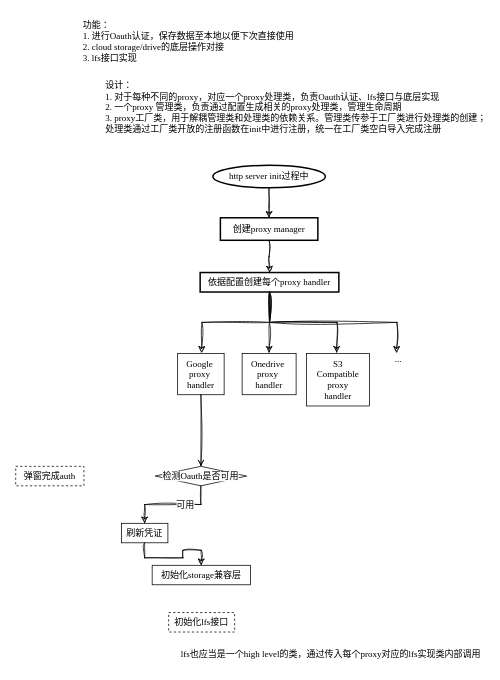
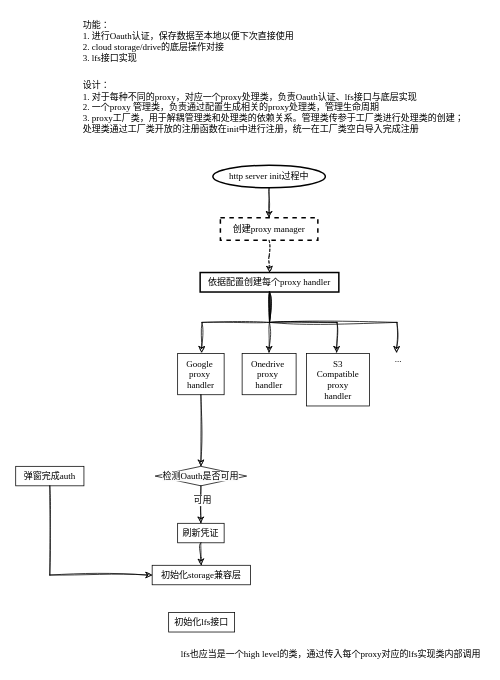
- <mxCell id="3" value="&lt;div&gt;设计：&lt;/div&gt;&lt;div&gt;1. 对于每种不同的proxy，对应一个proxy处理类，负责Oauth认证、lfs接口与底层实现&lt;/div&gt;&lt;div&gt;2. 一个proxy 管理类，负责通过配置生成相关的proxy处理类，管理生命周期&lt;/div&gt;&lt;div&gt;3. proxy工厂类，用于解耦管理类和处理类的依赖关系。管理类传参于工厂类进行处理类的创建；&lt;/div&gt;&lt;div&gt;&lt;span style=&quot;background-color: transparent; color: light-dark(rgb(0, 0, 0), rgb(255, 255, 255));&quot;&gt;处理类通过工厂类开放的注册函数在init中进行注册，统一在工厂类空白导入完成注册&lt;/span&gt;&lt;/div&gt;&lt;div&gt;&lt;br&gt;&lt;/div&gt;" style="text;html=1;align=left;verticalAlign=middle;resizable=0;points=[];autosize=1;strokeColor=none;fillColor=none;fontFamily=ZCOOL KuaiLe;fontSize=12;fontColor=default;" vertex="1" parent="1"><mxGeometry x="138" y="100" width="500" height="100" as="geometry" /></mxCell>
+ <mxCell id="3" value="&lt;div&gt;设计：&lt;/div&gt;&lt;div&gt;1. 对于每种不同的proxy，对应一个proxy处理类，负责Oauth认证、lfs接口与底层实现&lt;/div&gt;&lt;div&gt;2. 一个proxy 管理类，负责通过配置生成相关的proxy处理类，管理生命周期&lt;/div&gt;&lt;div&gt;3. proxy工厂类，用于解耦管理类和处理类的依赖关系。管理类传参于工厂类进行处理类的创建；&lt;/div&gt;&lt;div&gt;&lt;span style=&quot;background-color: transparent; color: light-dark(rgb(0, 0, 0), rgb(255, 255, 255));&quot;&gt;处理类通过工厂类开放的注册函数在init中进行注册，统一在工厂类空白导入完成注册&lt;/span&gt;&lt;/div&gt;&lt;div&gt;&lt;br&gt;&lt;/div&gt;" style="text;html=1;align=left;verticalAlign=middle;resizable=0;points=[];autosize=1;strokeColor=none;fillColor=none;fontFamily=ZCOOL KuaiLe;fontSize=12;fontColor=default;" vertex="1" parent="1"><mxGeometry x="108" y="100" width="500" height="100" as="geometry" /></mxCell>
- <mxCell id="7" value="创建proxy manager" style="whiteSpace=wrap;html=1;fontFamily=ZCOOL KuaiLe;fillColor=none;strokeWidth=2;autosize=1;resizable=0;gradientColor=none;" vertex="1" parent="1"><mxGeometry x="293" y="290" width="130" height="30" as="geometry" /></mxCell>
+ <mxCell id="7" value="创建proxy manager" style="whiteSpace=wrap;html=1;fontFamily=ZCOOL KuaiLe;fillColor=none;strokeWidth=2;autosize=1;resizable=0;gradientColor=none;dashed=1;" vertex="1" parent="1"><mxGeometry x="293" y="290" width="130" height="30" as="geometry" /></mxCell>
- <mxCell id="6" value="" style="edgeStyle=orthogonalEdgeStyle;rounded=0;sketch=1;hachureGap=4;jiggle=2;curveFitting=1;orthogonalLoop=1;jettySize=auto;html=1;fontFamily=ZCOOL KuaiLe;fontSource=https%3A%2F%2Ffonts.googleapis.com%2Fcss%3Ffamily%3DArchitects%2BDaughter;fontSize=12;fontColor=default;autosize=1;resizable=0;" edge="1" parent="1" source="7" target="12"><mxGeometry relative="1" as="geometry" /></mxCell>
+ <mxCell id="6" value="" style="edgeStyle=orthogonalEdgeStyle;rounded=0;sketch=1;hachureGap=4;jiggle=2;curveFitting=1;orthogonalLoop=1;jettySize=auto;html=1;fontFamily=ZCOOL KuaiLe;fontSource=https%3A%2F%2Ffonts.googleapis.com%2Fcss%3Ffamily%3DArchitects%2BDaughter;fontSize=12;fontColor=default;autosize=1;resizable=0;dashed=1;" edge="1" parent="1" source="7" target="12"><mxGeometry relative="1" as="geometry" /></mxCell>
- <mxCell id="14" value="" style="edgeStyle=orthogonalEdgeStyle;rounded=0;sketch=1;hachureGap=4;jiggle=2;curveFitting=1;orthogonalLoop=1;jettySize=auto;html=1;fontFamily=ZCOOL KuaiLe;fontSource=https%3A%2F%2Ffonts.googleapis.com%2Fcss%3Ffamily%3DArchitects%2BDaughter;fontSize=12;fontColor=default;autosize=1;resizable=0;endArrow=open;" edge="1" parent="1" source="15" target="20"><mxGeometry relative="1" as="geometry" /></mxCell>
+ <mxCell id="14" value="" style="edgeStyle=orthogonalEdgeStyle;rounded=0;sketch=1;hachureGap=4;jiggle=2;curveFitting=1;orthogonalLoop=1;jettySize=auto;html=1;fontFamily=ZCOOL KuaiLe;fontSource=https%3A%2F%2Ffonts.googleapis.com%2Fcss%3Ffamily%3DArchitects%2BDaughter;fontSize=12;fontColor=default;autosize=1;resizable=0;" edge="1" parent="1" source="15" target="20"><mxGeometry relative="1" as="geometry" /></mxCell>
- <mxCell id="22" value="弹窗完成auth" style="whiteSpace=wrap;html=1;fontFamily=ZCOOL KuaiLe;fillColor=none;rounded=0;autosize=1;resizable=0;gradientColor=none;dashed=1;" vertex="1" parent="1"><mxGeometry x="20" y="621.5" width="91" height="26" as="geometry" /></mxCell>
+ <mxCell id="22" value="弹窗完成auth" style="whiteSpace=wrap;html=1;fontFamily=ZCOOL KuaiLe;fillColor=none;rounded=0;autosize=1;resizable=0;gradientColor=none;" vertex="1" parent="1"><mxGeometry x="20" y="621.5" width="91" height="26" as="geometry" /></mxCell>
- <mxCell id="24" value="刷新凭证" style="whiteSpace=wrap;html=1;fontFamily=ZCOOL KuaiLe;fillColor=none;rounded=0;autosize=1;resizable=0;gradientColor=none;" vertex="1" parent="1"><mxGeometry x="161" y="697.5" width="62" height="26" as="geometry" /></mxCell>
+ <mxCell id="24" value="刷新凭证" style="whiteSpace=wrap;html=1;fontFamily=ZCOOL KuaiLe;fillColor=none;rounded=0;autosize=1;resizable=0;gradientColor=none;" vertex="1" parent="1"><mxGeometry x="236" y="697.5" width="62" height="26" as="geometry" /></mxCell>
+ <mxCell id="21" style="edgeStyle=orthogonalEdgeStyle;rounded=0;sketch=1;hachureGap=4;jiggle=2;curveFitting=1;orthogonalLoop=1;jettySize=auto;html=1;entryX=0;entryY=0.5;entryDx=0;entryDy=0;fontFamily=ZCOOL KuaiLe;fontSource=https%3A%2F%2Ffonts.googleapis.com%2Fcss%3Ffamily%3DArchitects%2BDaughter;fontSize=12;fontColor=default;autosize=1;resizable=0;" edge="1" parent="1" source="22" target="25"><mxGeometry relative="1" as="geometry"><Array as="points"><mxPoint x="66" y="767" /></Array></mxGeometry></mxCell>
- <mxCell id="26" value="初始化lfs接口" style="whiteSpace=wrap;html=1;fontFamily=ZCOOL KuaiLe;fillColor=none;rounded=0;autosize=1;resizable=0;gradientColor=none;dashed=1;" vertex="1" parent="1"><mxGeometry x="224" y="816.5" width="88" height="26" as="geometry" /></mxCell>
+ <mxCell id="26" value="初始化lfs接口" style="whiteSpace=wrap;html=1;fontFamily=ZCOOL KuaiLe;fillColor=none;rounded=0;autosize=1;resizable=0;gradientColor=none;" vertex="1" parent="1"><mxGeometry x="224" y="816.5" width="88" height="26" as="geometry" /></mxCell>
